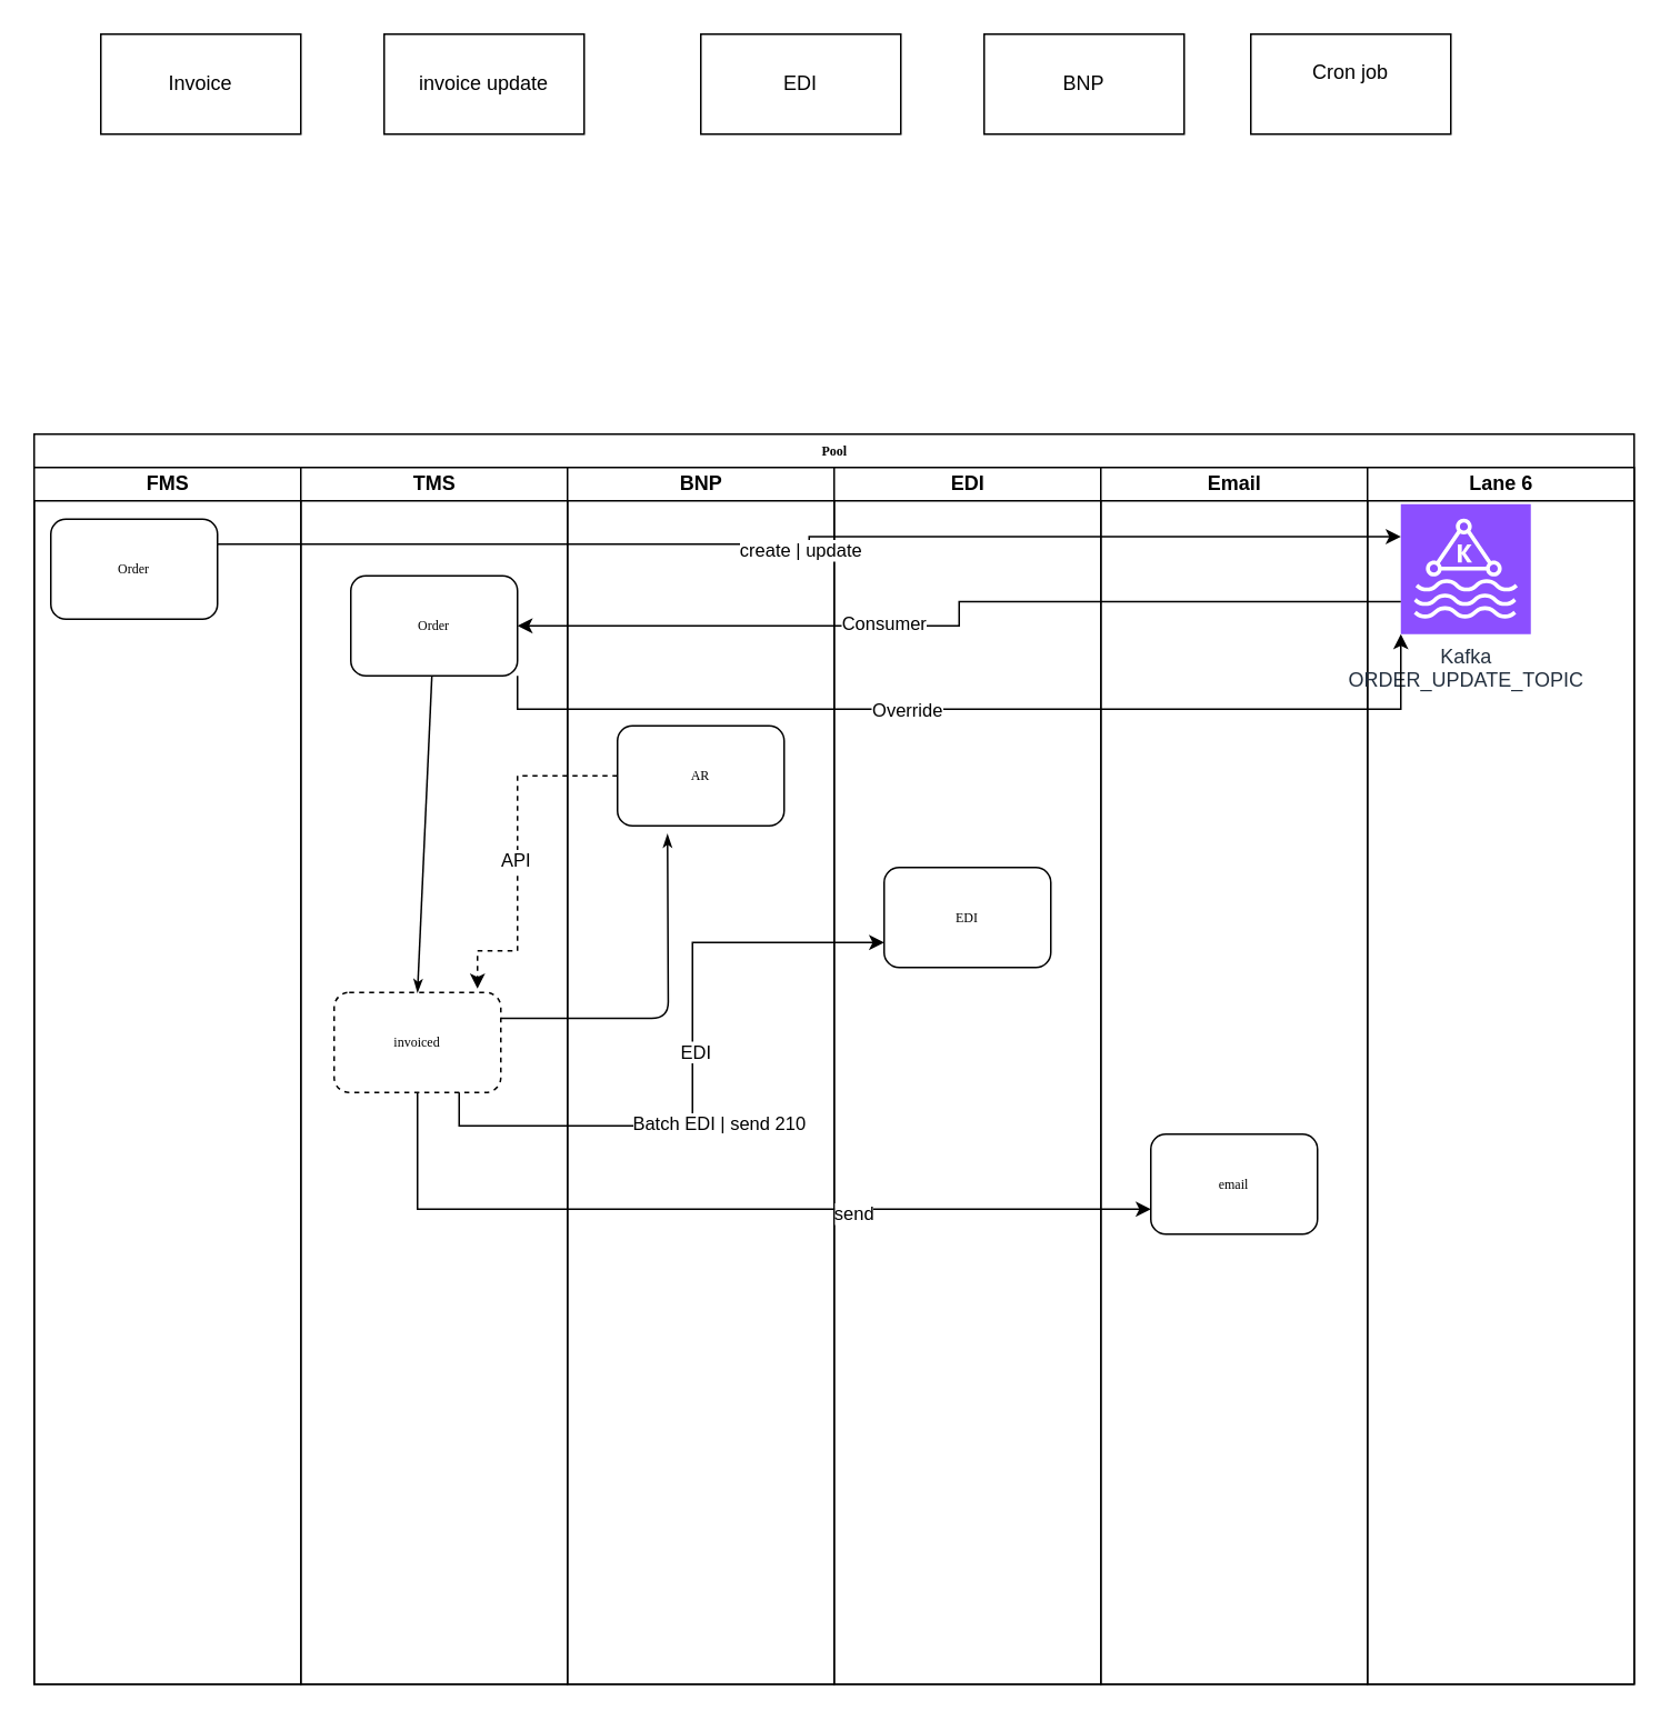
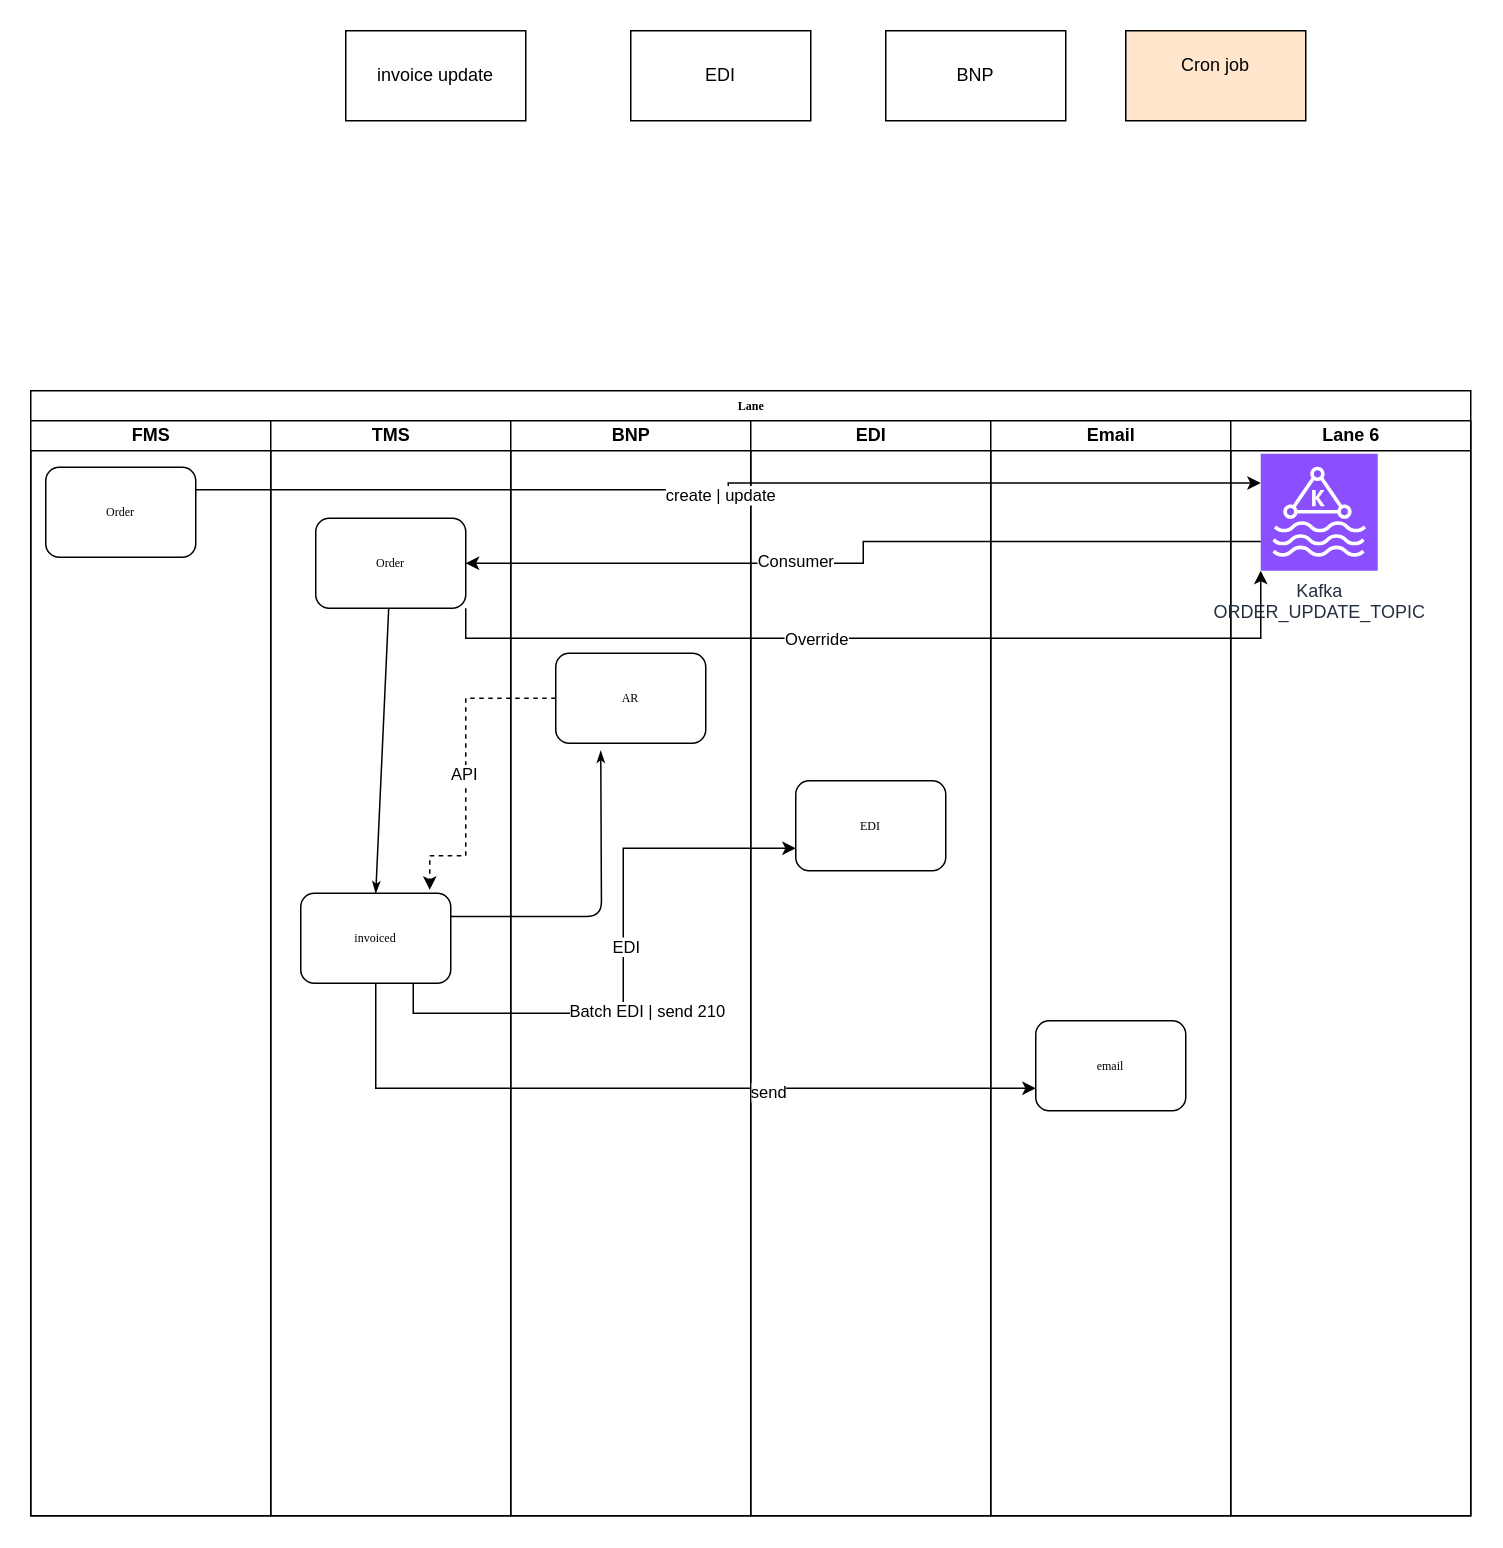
- <mxCell id="31" value="Invoice" style="rounded=0;whiteSpace=wrap;html=1;" vertex="1" parent="1"><mxGeometry x="60" y="20" width="120" height="60" as="geometry" /></mxCell>
- <mxCell id="35" value="Cron job&lt;div&gt;&lt;br&gt;&lt;/div&gt;" style="rounded=0;whiteSpace=wrap;html=1;" vertex="1" parent="1"><mxGeometry x="750" y="20" width="120" height="60" as="geometry" /></mxCell>
+ <mxCell id="35" value="Cron job&lt;div&gt;&lt;br&gt;&lt;/div&gt;" style="rounded=0;whiteSpace=wrap;html=1;fillColor=#ffe6cc;" vertex="1" parent="1"><mxGeometry x="750" y="20" width="120" height="60" as="geometry" /></mxCell>
- <mxCell id="2" value="Pool" style="swimlane;html=1;childLayout=stackLayout;startSize=20;rounded=0;shadow=0;labelBackgroundColor=none;strokeWidth=1;fontFamily=Verdana;fontSize=8;align=center;" parent="1" vertex="1"><mxGeometry x="20" y="260" width="960" height="750" as="geometry" /></mxCell>
+ <mxCell id="2" value="Lane" style="swimlane;html=1;childLayout=stackLayout;startSize=20;rounded=0;shadow=0;labelBackgroundColor=none;strokeWidth=1;fontFamily=Verdana;fontSize=8;align=center;" parent="1" vertex="1"><mxGeometry x="20" y="260" width="960" height="750" as="geometry" /></mxCell>
- <mxCell id="7" value="invoiced" style="rounded=1;whiteSpace=wrap;html=1;shadow=0;labelBackgroundColor=none;strokeWidth=1;fontFamily=Verdana;fontSize=8;align=center;dashed=1;" parent="5" vertex="1"><mxGeometry x="20" y="315" width="100" height="60" as="geometry" /></mxCell>
+ <mxCell id="7" value="invoiced" style="rounded=1;whiteSpace=wrap;html=1;shadow=0;labelBackgroundColor=none;strokeWidth=1;fontFamily=Verdana;fontSize=8;align=center;" parent="5" vertex="1"><mxGeometry x="20" y="315" width="100" height="60" as="geometry" /></mxCell>
